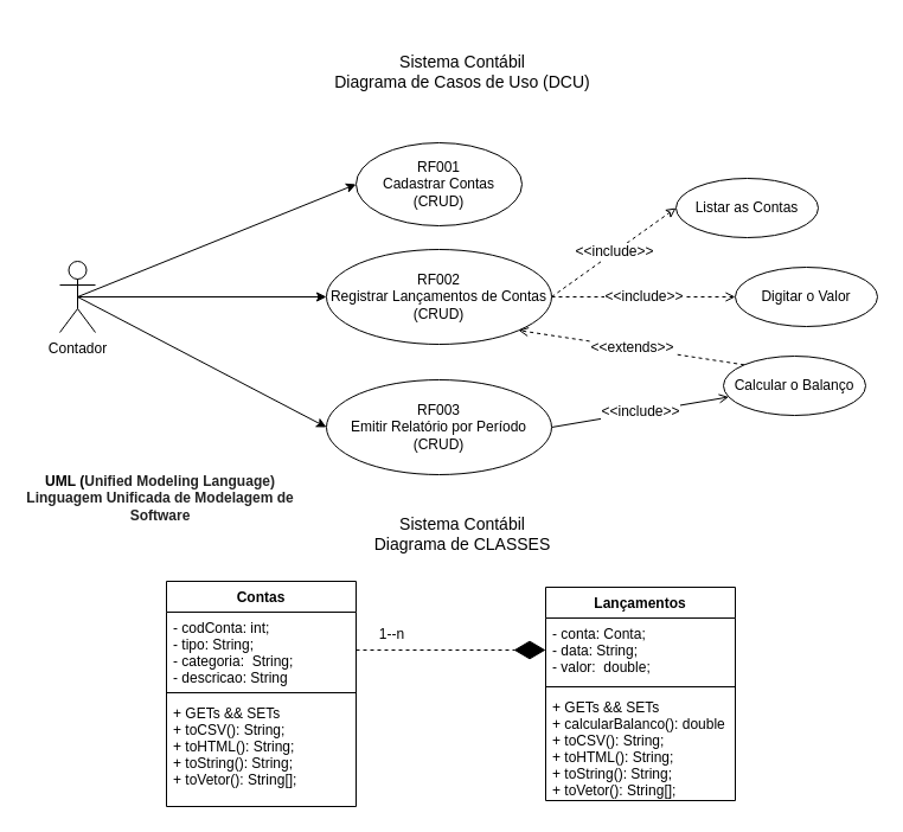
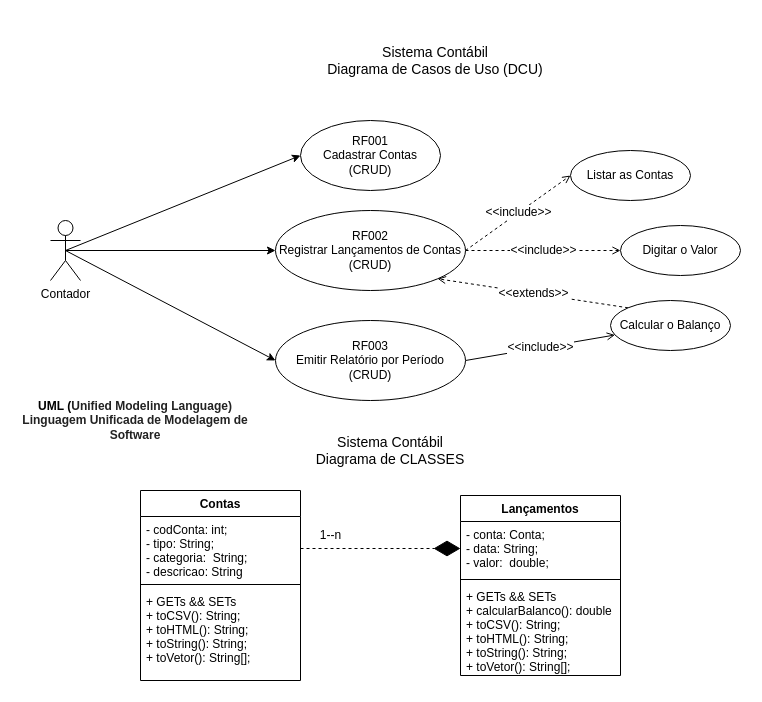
- <mxCell id="6" value="Sistema Contábil&lt;br style=&quot;font-size: 14px;&quot;&gt;Diagrama de Casos de Uso (DCU)" style="text;html=1;strokeColor=none;fillColor=none;align=center;verticalAlign=middle;whiteSpace=wrap;rounded=0;fontSize=14;" vertex="1" parent="1"><mxGeometry x="260" y="20" width="260" height="80" as="geometry" /></mxCell>
+ <mxCell id="6" value="Sistema Contábil&lt;br style=&quot;font-size: 14px;&quot;&gt;Diagrama de Casos de Uso (DCU)" style="text;html=1;strokeColor=none;fillColor=none;align=center;verticalAlign=middle;whiteSpace=wrap;rounded=0;fontSize=14;" vertex="1" parent="1"><mxGeometry x="305" y="20" width="260" height="80" as="geometry" /></mxCell>
- <mxCell id="8" value="&amp;lt;&amp;lt;include&amp;gt;&amp;gt;" style="edgeStyle=none;rounded=0;orthogonalLoop=1;jettySize=auto;html=1;exitX=1;exitY=0.5;exitDx=0;exitDy=0;entryX=0;entryY=0.5;entryDx=0;entryDy=0;fontSize=12;dashed=1;endArrow=classic;endFill=0;" edge="1" parent="1" source="10" target="11"><mxGeometry relative="1" as="geometry" /></mxCell>
+ <mxCell id="8" value="&amp;lt;&amp;lt;include&amp;gt;&amp;gt;" style="edgeStyle=none;rounded=0;orthogonalLoop=1;jettySize=auto;html=1;exitX=1;exitY=0.5;exitDx=0;exitDy=0;entryX=0;entryY=0.5;entryDx=0;entryDy=0;fontSize=12;dashed=1;endArrow=open;endFill=0;" edge="1" parent="1" source="10" target="11"><mxGeometry relative="1" as="geometry" /></mxCell>
